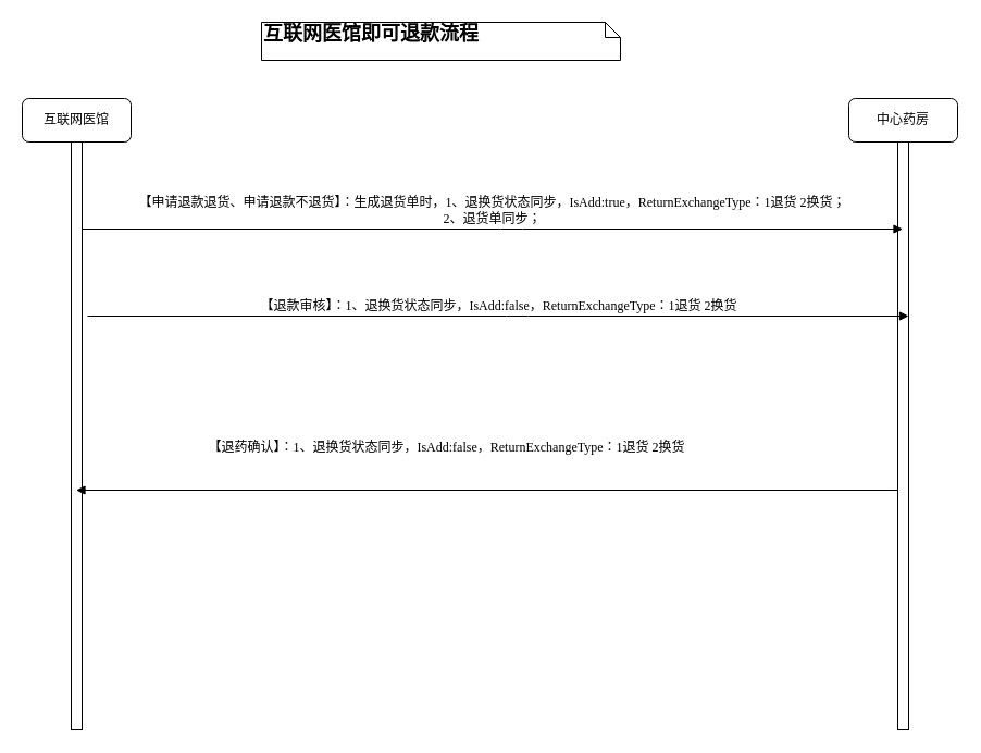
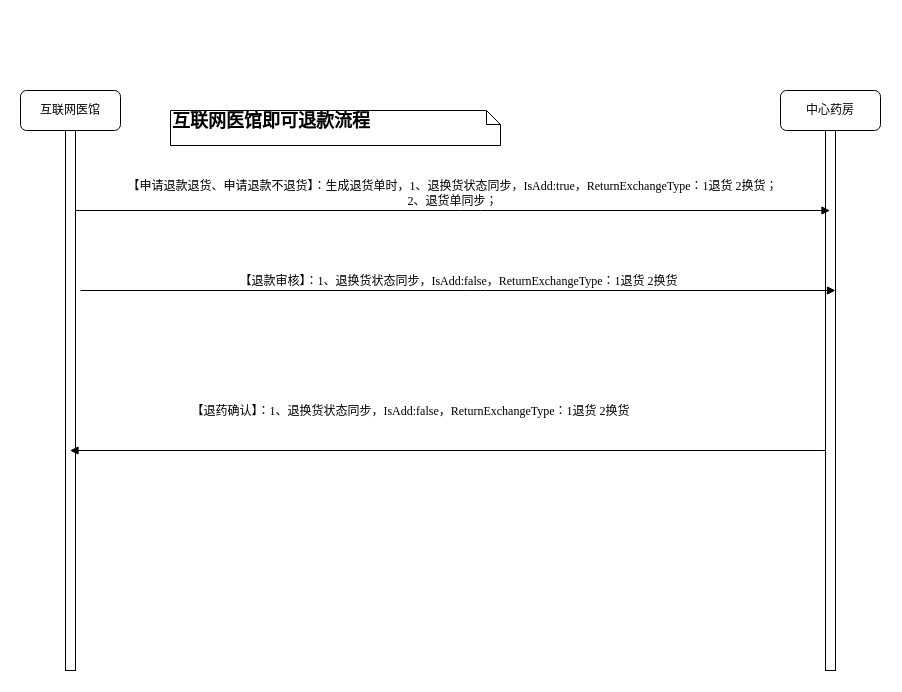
- <mxCell id="7" value="&lt;font style=&quot;font-size: 18px;&quot;&gt;&lt;b&gt;互联网医馆即可退款流程&lt;/b&gt;&lt;/font&gt;" style="shape=note;whiteSpace=wrap;html=1;size=14;verticalAlign=top;align=left;spacingTop=-6;rounded=0;shadow=0;comic=0;labelBackgroundColor=none;strokeWidth=1;fontFamily=Verdana;fontSize=12" vertex="1" parent="1"><mxGeometry x="240" y="20" width="330" height="35" as="geometry" /></mxCell>
+ <mxCell id="7" value="&lt;font style=&quot;font-size: 18px;&quot;&gt;&lt;b&gt;互联网医馆即可退款流程&lt;/b&gt;&lt;/font&gt;" style="shape=note;whiteSpace=wrap;html=1;size=14;verticalAlign=top;align=left;spacingTop=-6;rounded=0;shadow=0;comic=0;labelBackgroundColor=none;strokeWidth=1;fontFamily=Verdana;fontSize=12" vertex="1" parent="1"><mxGeometry x="170" y="110" width="330" height="35" as="geometry" /></mxCell>
